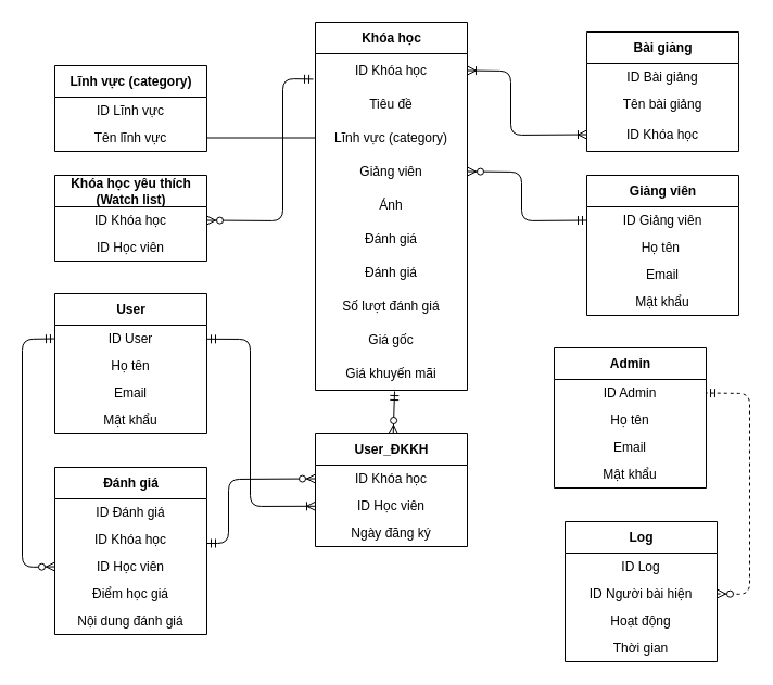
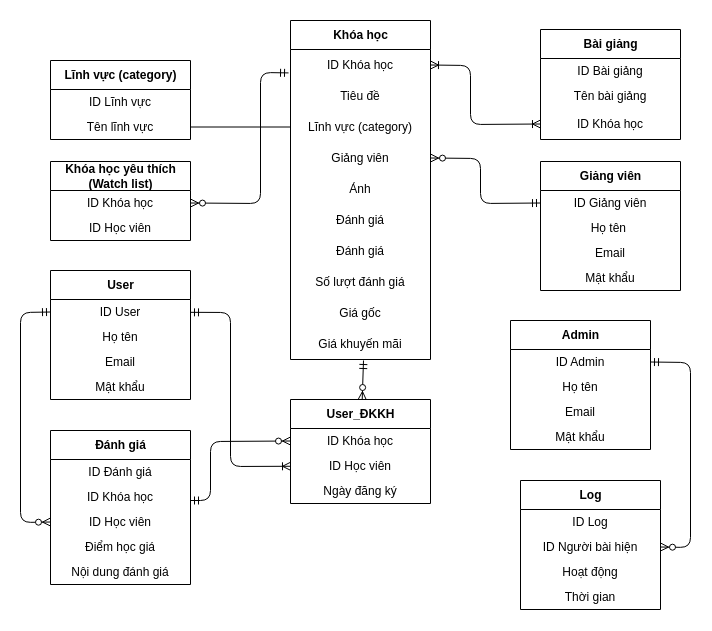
- <mxCell id="61" value="" style="endArrow=ERmandOne;html=1;entryX=1;entryY=0.5;entryDx=0;entryDy=0;exitX=1;exitY=0.5;exitDx=0;exitDy=0;startArrow=ERzeroToMany;startFill=1;endFill=0;dashed=1;" edge="1" parent="1" source="28" target="22"><mxGeometry width="50" height="50" relative="1" as="geometry"><mxPoint x="320" y="350" as="sourcePoint" /><mxPoint x="370" y="300" as="targetPoint" /><Array as="points"><mxPoint x="690" y="547" /><mxPoint x="690" y="362" /></Array></mxGeometry></mxCell>
+ <mxCell id="61" value="" style="endArrow=ERmandOne;html=1;entryX=1;entryY=0.5;entryDx=0;entryDy=0;exitX=1;exitY=0.5;exitDx=0;exitDy=0;startArrow=ERzeroToMany;startFill=1;endFill=0;" edge="1" parent="1" source="28" target="22"><mxGeometry width="50" height="50" relative="1" as="geometry"><mxPoint x="320" y="350" as="sourcePoint" /><mxPoint x="370" y="300" as="targetPoint" /><Array as="points"><mxPoint x="690" y="547" /><mxPoint x="690" y="362" /></Array></mxGeometry></mxCell>
